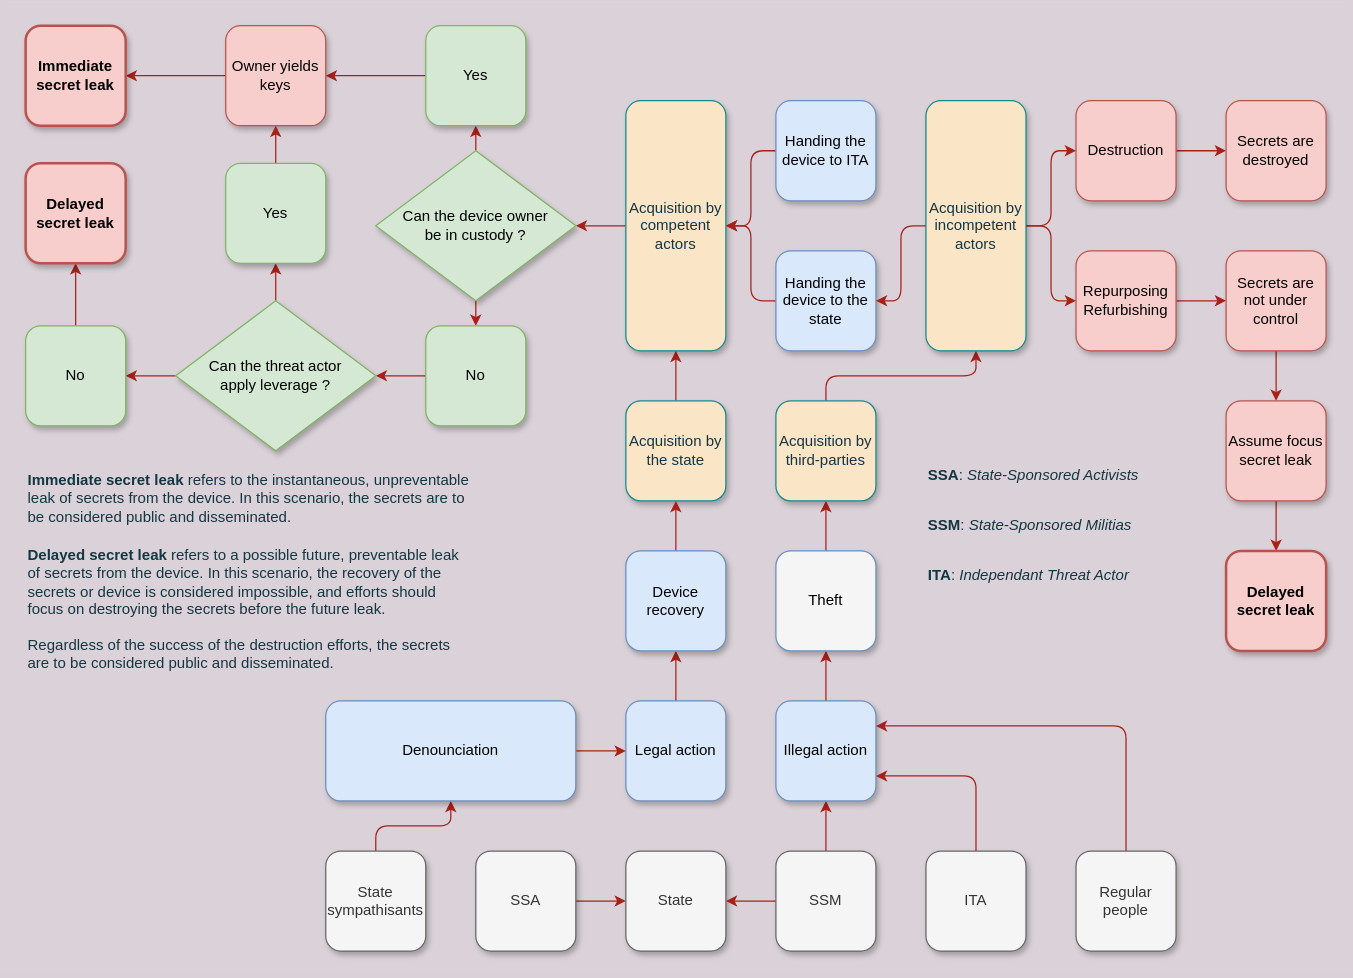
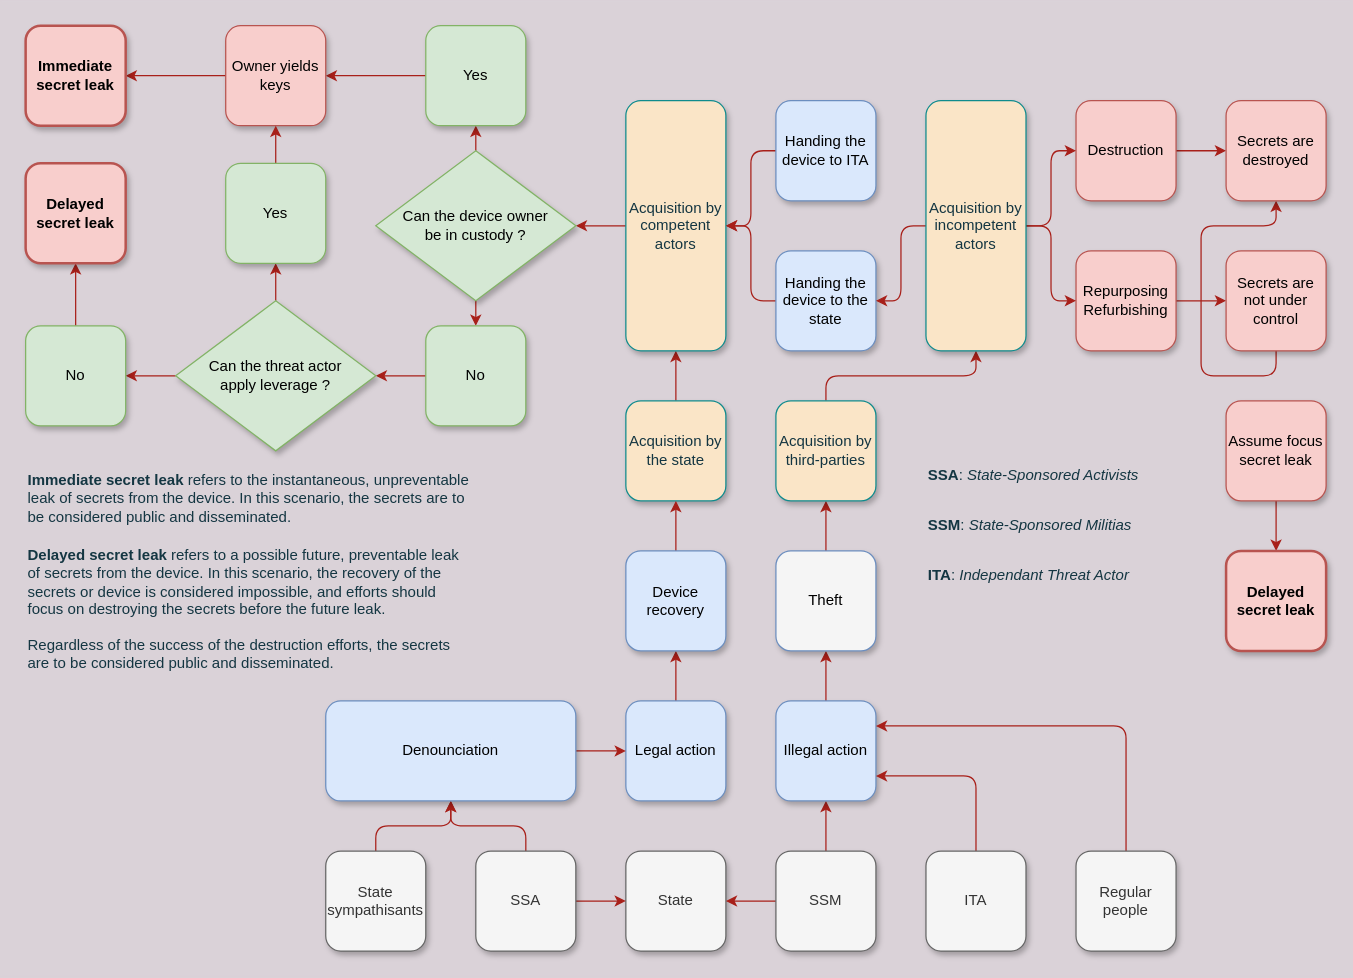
- <mxCell id="46" style="edgeStyle=orthogonalEdgeStyle;curved=0;rounded=1;sketch=0;orthogonalLoop=1;jettySize=auto;html=1;exitX=0.5;exitY=1;exitDx=0;exitDy=0;entryX=0.5;entryY=0;entryDx=0;entryDy=0;fontColor=#143642;strokeColor=#A8201A;fillColor=#FAE5C7;" edge="1" parent="1" source="47" target="50"><mxGeometry relative="1" as="geometry" /></mxCell>
+ <mxCell id="46" style="edgeStyle=orthogonalEdgeStyle;curved=0;rounded=1;sketch=0;orthogonalLoop=1;jettySize=auto;html=1;exitX=0.5;exitY=1;exitDx=0;exitDy=0;fontColor=#143642;strokeColor=#A8201A;fillColor=#FAE5C7;" edge="1" parent="1" source="47" target="48"><mxGeometry relative="1" as="geometry" /></mxCell>
+ <mxCell id="13" style="edgeStyle=orthogonalEdgeStyle;curved=0;rounded=1;sketch=0;orthogonalLoop=1;jettySize=auto;html=1;exitX=0.5;exitY=0;exitDx=0;exitDy=0;entryX=0.5;entryY=1;entryDx=0;entryDy=0;fontColor=#143642;strokeColor=#A8201A;fillColor=#FAE5C7;" edge="1" parent="1" source="14" target="30"><mxGeometry relative="1" as="geometry" /></mxCell>
